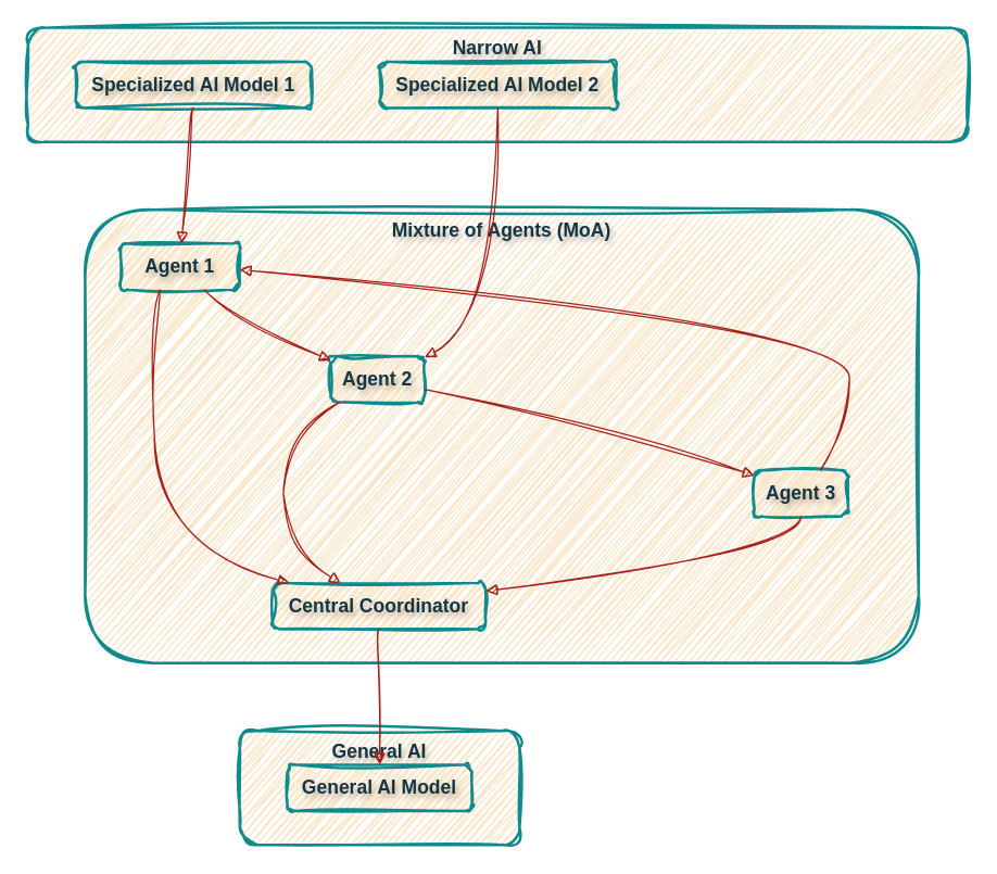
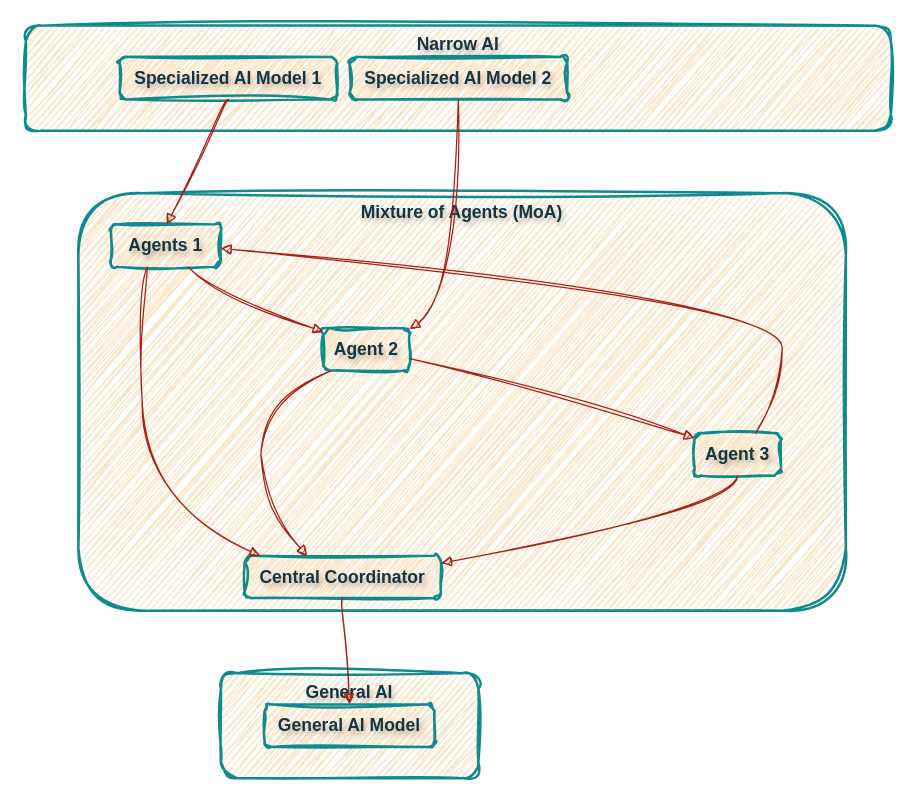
- <mxCell id="10" value="Specialized AI Model 1" style="whiteSpace=wrap;strokeWidth=2;hachureGap=4;fontFamily=Helvetica;labelBackgroundColor=none;rounded=1;fontStyle=1;sketch=1;curveFitting=1;jiggle=2;fontSize=14;labelBorderColor=none;textShadow=1;fillColor=#FAE5C7;strokeColor=#0F8B8D;fontColor=#143642;" vertex="1" parent="1"><mxGeometry x="55" y="45" width="174" height="34" as="geometry" /></mxCell>
+ <mxCell id="10" value="Specialized AI Model 1" style="whiteSpace=wrap;strokeWidth=2;hachureGap=4;fontFamily=Helvetica;labelBackgroundColor=none;rounded=1;fontStyle=1;sketch=1;curveFitting=1;jiggle=2;fontSize=14;labelBorderColor=none;textShadow=1;fillColor=#FAE5C7;strokeColor=#0F8B8D;fontColor=#143642;" vertex="1" parent="1"><mxGeometry x="95" y="45" width="174" height="34" as="geometry" /></mxCell>
- <mxCell id="5" value="Agent 1" style="whiteSpace=wrap;strokeWidth=2;hachureGap=4;fontFamily=Helvetica;labelBackgroundColor=none;rounded=1;fontStyle=1;sketch=1;curveFitting=1;jiggle=2;fontSize=14;labelBorderColor=none;textShadow=1;fillColor=#FAE5C7;strokeColor=#0F8B8D;fontColor=#143642;" vertex="1" parent="1"><mxGeometry x="88" y="179" width="88" height="34" as="geometry" /></mxCell>
+ <mxCell id="5" value="Agents 1" style="whiteSpace=wrap;strokeWidth=2;hachureGap=4;fontFamily=Helvetica;labelBackgroundColor=none;rounded=1;fontStyle=1;sketch=1;curveFitting=1;jiggle=2;fontSize=14;labelBorderColor=none;textShadow=1;fillColor=#FAE5C7;strokeColor=#0F8B8D;fontColor=#143642;" vertex="1" parent="1"><mxGeometry x="88" y="179" width="88" height="34" as="geometry" /></mxCell>
- <mxCell id="6" value="Agent 2" style="whiteSpace=wrap;strokeWidth=2;hachureGap=4;fontFamily=Helvetica;labelBackgroundColor=none;rounded=1;fontStyle=1;sketch=1;curveFitting=1;jiggle=2;fontSize=14;labelBorderColor=none;textShadow=1;fillColor=#FAE5C7;strokeColor=#0F8B8D;fontColor=#143642;" vertex="1" parent="1"><mxGeometry x="243" y="262" width="69" height="34" as="geometry" /></mxCell>
+ <mxCell id="6" value="Agent 2" style="whiteSpace=wrap;strokeWidth=2;hachureGap=4;fontFamily=Helvetica;labelBackgroundColor=none;rounded=1;fontStyle=1;sketch=1;curveFitting=1;jiggle=2;fontSize=14;labelBorderColor=none;textShadow=1;fillColor=#FAE5C7;strokeColor=#0F8B8D;fontColor=#143642;" vertex="1" parent="1"><mxGeometry x="258" y="262" width="69" height="34" as="geometry" /></mxCell>
- <mxCell id="8" value="Central Coordinator" style="whiteSpace=wrap;strokeWidth=2;hachureGap=4;fontFamily=Helvetica;labelBackgroundColor=none;rounded=1;fontStyle=1;sketch=1;curveFitting=1;jiggle=2;fontSize=14;labelBorderColor=none;textShadow=1;fillColor=#FAE5C7;strokeColor=#0F8B8D;fontColor=#143642;" vertex="1" parent="1"><mxGeometry x="200" y="429" width="157" height="34" as="geometry" /></mxCell>
+ <mxCell id="8" value="Central Coordinator" style="whiteSpace=wrap;strokeWidth=2;hachureGap=4;fontFamily=Helvetica;labelBackgroundColor=none;rounded=1;fontStyle=1;sketch=1;curveFitting=1;jiggle=2;fontSize=14;labelBorderColor=none;textShadow=1;fillColor=#FAE5C7;strokeColor=#0F8B8D;fontColor=#143642;" vertex="1" parent="1"><mxGeometry x="195" y="444" width="157" height="34" as="geometry" /></mxCell>
